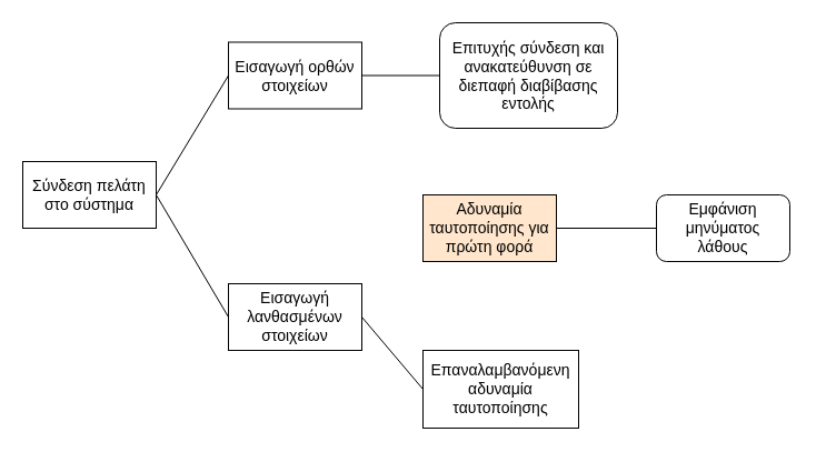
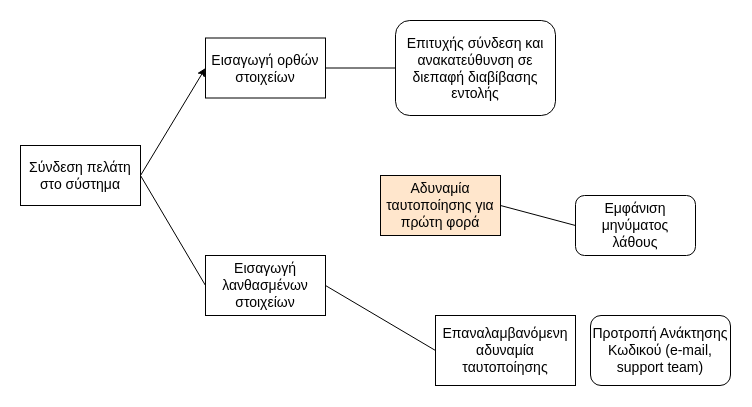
- <mxCell id="5" value="" style="endArrow=none;html=1;exitX=1;exitY=0.5;exitDx=0;exitDy=0;entryX=0;entryY=0.5;entryDx=0;entryDy=0;" parent="1" source="2" target="3" edge="1"><mxGeometry width="50" height="50" relative="1" as="geometry"><mxPoint x="150" y="195" as="sourcePoint" /><mxPoint x="200" y="145" as="targetPoint" /></mxGeometry></mxCell>
+ <mxCell id="5" value="" style="endArrow=classic;html=1;exitX=1;exitY=0.5;exitDx=0;exitDy=0;entryX=0;entryY=0.5;entryDx=0;entryDy=0;" parent="1" source="2" target="3" edge="1"><mxGeometry width="50" height="50" relative="1" as="geometry"><mxPoint x="150" y="195" as="sourcePoint" /><mxPoint x="200" y="145" as="targetPoint" /></mxGeometry></mxCell>
- <mxCell id="7" value="&lt;font style=&quot;font-size: 14px&quot;&gt;Εμφάνιση μηνύματος&lt;br&gt;λάθους&lt;/font&gt;" style="rounded=1;whiteSpace=wrap;html=1;" parent="1" vertex="1"><mxGeometry x="590" y="175" width="120" height="60" as="geometry" /></mxCell>
+ <mxCell id="7" value="&lt;font style=&quot;font-size: 14px&quot;&gt;Εμφάνιση μηνύματος&lt;br&gt;λάθους&lt;/font&gt;" style="rounded=1;whiteSpace=wrap;html=1;" parent="1" vertex="1"><mxGeometry x="575" y="195" width="120" height="60" as="geometry" /></mxCell>
- <mxCell id="12" value="&lt;font style=&quot;font-size: 14px&quot;&gt;Eπαναλαμβανόμενη αδυναμία ταυτοποίησης&lt;/font&gt;" style="rounded=0;whiteSpace=wrap;html=1;" vertex="1" parent="1"><mxGeometry x="380" y="315" width="140" height="70" as="geometry" /></mxCell>
+ <mxCell id="12" value="&lt;font style=&quot;font-size: 14px&quot;&gt;Eπαναλαμβανόμενη αδυναμία ταυτοποίησης&lt;/font&gt;" style="rounded=0;whiteSpace=wrap;html=1;" vertex="1" parent="1"><mxGeometry x="435" y="315" width="140" height="70" as="geometry" /></mxCell>
+ <mxCell id="10" value="&lt;font style=&quot;font-size: 14px&quot;&gt;Προτροπή Ανάκτησης Κωδικού (e-mail, support team)&lt;/font&gt;" style="rounded=1;whiteSpace=wrap;html=1;" vertex="1" parent="1"><mxGeometry x="590" y="315" width="140" height="70" as="geometry" /></mxCell>
